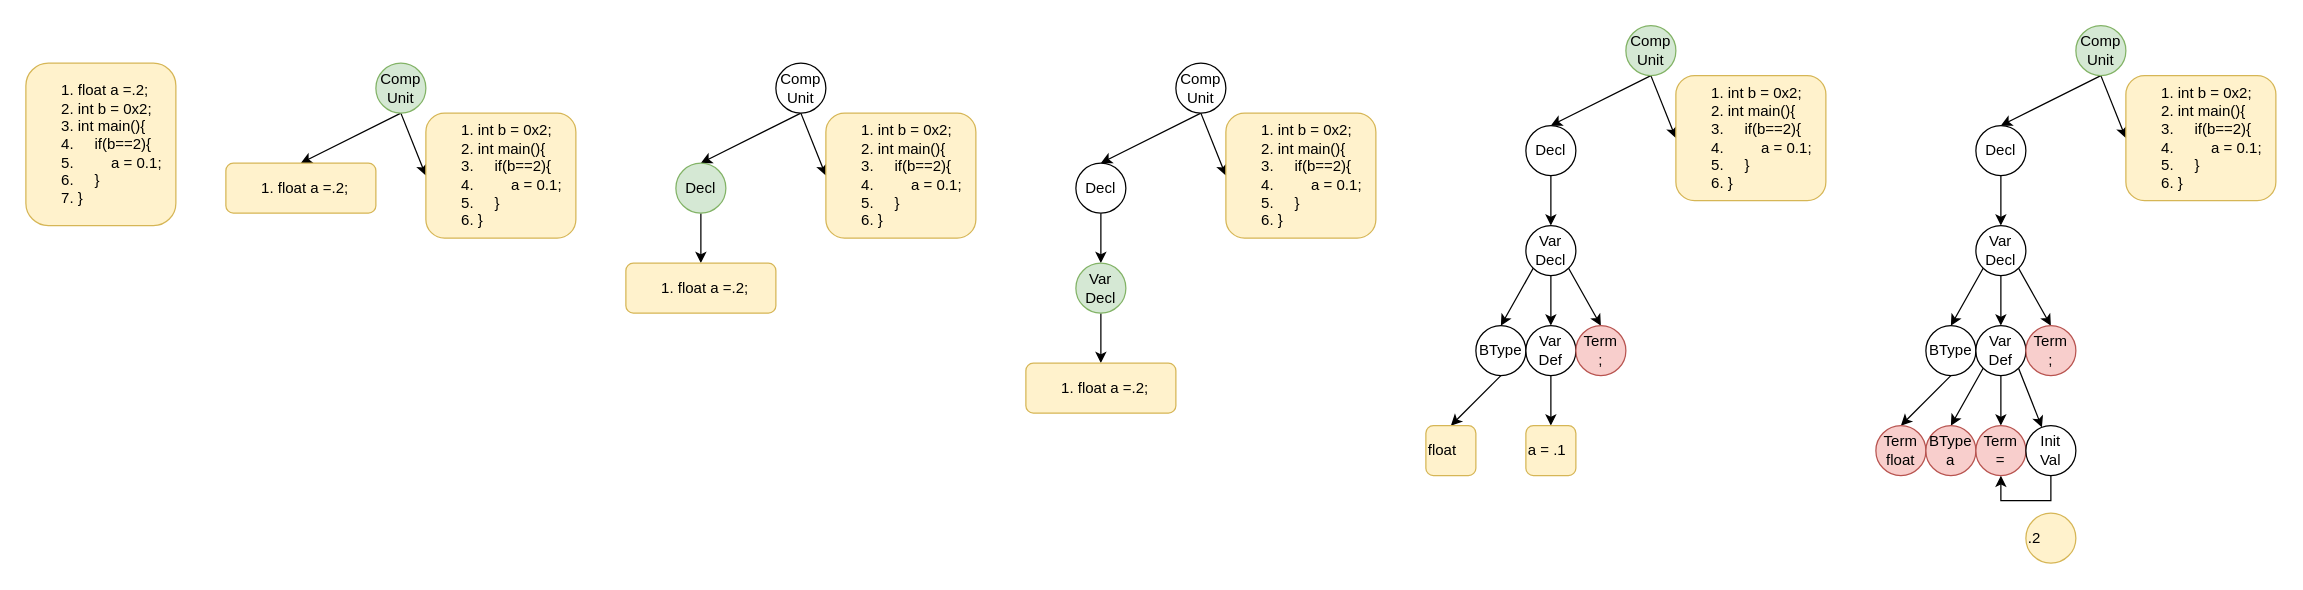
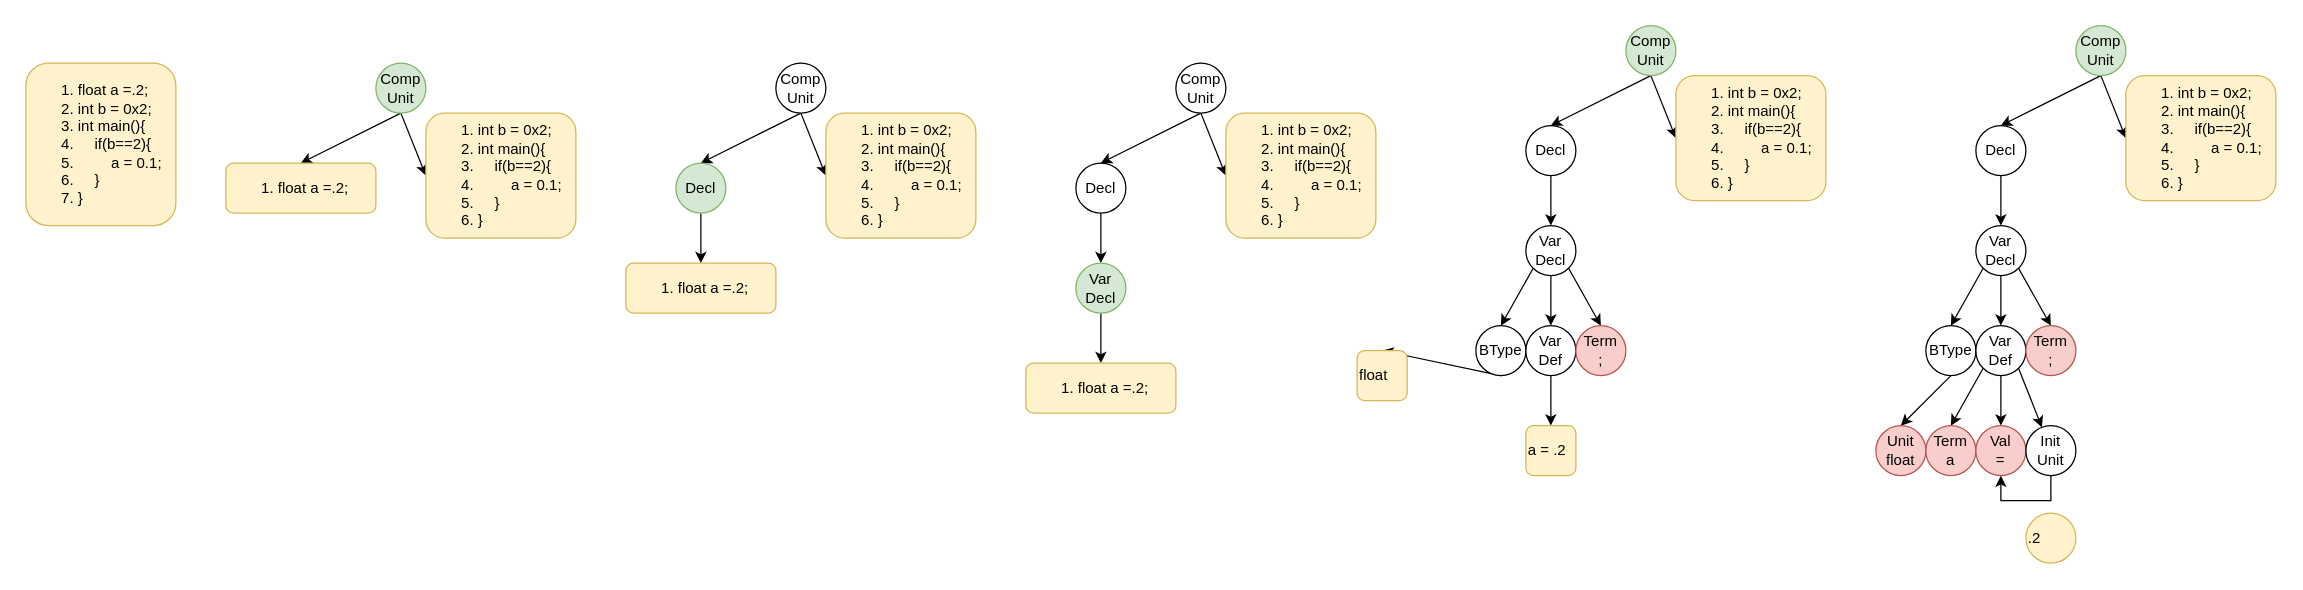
- <mxCell id="39" value="&lt;span style=&quot;background-color: transparent; color: light-dark(rgb(0, 0, 0), rgb(255, 255, 255));&quot;&gt;float&lt;/span&gt;" style="rounded=1;whiteSpace=wrap;html=1;align=left;fillColor=#fff2cc;strokeColor=#d6b656;" vertex="1" parent="1"><mxGeometry x="1140" y="340" width="40" height="40" as="geometry" /></mxCell>
+ <mxCell id="39" value="&lt;span style=&quot;background-color: transparent; color: light-dark(rgb(0, 0, 0), rgb(255, 255, 255));&quot;&gt;float&lt;/span&gt;" style="rounded=1;whiteSpace=wrap;html=1;align=left;fillColor=#fff2cc;strokeColor=#d6b656;" vertex="1" parent="1"><mxGeometry x="1085" y="280" width="40" height="40" as="geometry" /></mxCell>
- <mxCell id="40" value="&lt;span style=&quot;background-color: transparent; color: light-dark(rgb(0, 0, 0), rgb(255, 255, 255));&quot;&gt;a = .1&lt;/span&gt;" style="rounded=1;whiteSpace=wrap;html=1;align=left;fillColor=#fff2cc;strokeColor=#d6b656;" vertex="1" parent="1"><mxGeometry x="1220" y="340" width="40" height="40" as="geometry" /></mxCell>
+ <mxCell id="40" value="&lt;span style=&quot;background-color: transparent; color: light-dark(rgb(0, 0, 0), rgb(255, 255, 255));&quot;&gt;a = .2&lt;/span&gt;" style="rounded=1;whiteSpace=wrap;html=1;align=left;fillColor=#fff2cc;strokeColor=#d6b656;" vertex="1" parent="1"><mxGeometry x="1220" y="340" width="40" height="40" as="geometry" /></mxCell>
- <mxCell id="58" value="Term&lt;div&gt;float&lt;/div&gt;" style="ellipse;whiteSpace=wrap;html=1;fillColor=#f8cecc;strokeColor=#b85450;" vertex="1" parent="1"><mxGeometry x="1500" y="340" width="40" height="40" as="geometry" /></mxCell>
+ <mxCell id="58" value="Unit&lt;div&gt;float&lt;/div&gt;" style="ellipse;whiteSpace=wrap;html=1;fillColor=#f8cecc;strokeColor=#b85450;" vertex="1" parent="1"><mxGeometry x="1500" y="340" width="40" height="40" as="geometry" /></mxCell>
- <mxCell id="59" value="BType&lt;div&gt;a&lt;/div&gt;" style="ellipse;whiteSpace=wrap;html=1;fillColor=#f8cecc;strokeColor=#b85450;" vertex="1" parent="1"><mxGeometry x="1540" y="340" width="40" height="40" as="geometry" /></mxCell>
+ <mxCell id="59" value="Term&lt;div&gt;a&lt;/div&gt;" style="ellipse;whiteSpace=wrap;html=1;fillColor=#f8cecc;strokeColor=#b85450;" vertex="1" parent="1"><mxGeometry x="1540" y="340" width="40" height="40" as="geometry" /></mxCell>
- <mxCell id="60" value="Term&lt;div&gt;=&lt;/div&gt;" style="ellipse;whiteSpace=wrap;html=1;fillColor=#f8cecc;strokeColor=#b85450;" vertex="1" parent="1"><mxGeometry x="1580" y="340" width="40" height="40" as="geometry" /></mxCell>
+ <mxCell id="60" value="Val&lt;div&gt;=&lt;/div&gt;" style="ellipse;whiteSpace=wrap;html=1;fillColor=#f8cecc;strokeColor=#b85450;" vertex="1" parent="1"><mxGeometry x="1580" y="340" width="40" height="40" as="geometry" /></mxCell>
- <mxCell id="62" value="Init&lt;div&gt;Val&lt;/div&gt;" style="ellipse;whiteSpace=wrap;html=1;" vertex="1" parent="1"><mxGeometry x="1620" y="340" width="40" height="40" as="geometry" /></mxCell>
+ <mxCell id="62" value="Init&lt;div&gt;Unit&lt;/div&gt;" style="ellipse;whiteSpace=wrap;html=1;" vertex="1" parent="1"><mxGeometry x="1620" y="340" width="40" height="40" as="geometry" /></mxCell>
